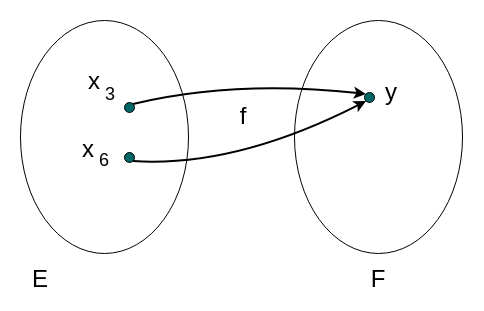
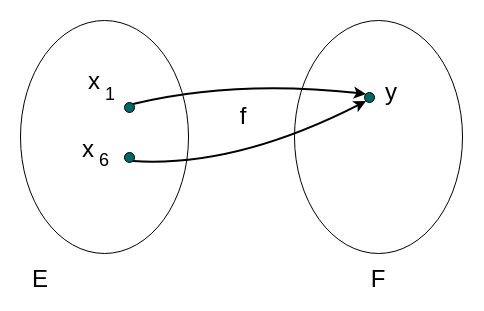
- <mxCell id="9" value="&lt;font style=&quot;font-size: 18px&quot;&gt;3&lt;/font&gt;" style="text;html=1;strokeColor=none;fillColor=none;align=center;verticalAlign=middle;whiteSpace=wrap;rounded=0;fontSize=24;" parent="1" vertex="1"><mxGeometry x="90" y="82" width="40" height="20" as="geometry" /></mxCell>
+ <mxCell id="9" value="&lt;font style=&quot;font-size: 18px&quot;&gt;1&lt;/font&gt;" style="text;html=1;strokeColor=none;fillColor=none;align=center;verticalAlign=middle;whiteSpace=wrap;rounded=0;fontSize=24;" parent="1" vertex="1"><mxGeometry x="90" y="82" width="40" height="20" as="geometry" /></mxCell>
